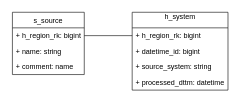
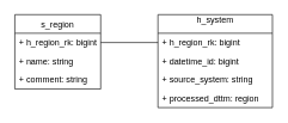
- <mxCell id="7" value="s_source" parent="1" style="swimlane;fontStyle=0;childLayout=stackLayout;horizontal=1;startSize=26;fillColor=none;horizontalStack=0;resizeParent=1;resizeParentMax=0;resizeLast=0;collapsible=1;marginBottom=0;" vertex="1"><mxGeometry as="geometry" y="20" x="20" width="120" height="104" /></mxCell>
+ <mxCell id="7" value="s_region" parent="1" style="swimlane;fontStyle=0;childLayout=stackLayout;horizontal=1;startSize=26;fillColor=none;horizontalStack=0;resizeParent=1;resizeParentMax=0;resizeLast=0;collapsible=1;marginBottom=0;" vertex="1"><mxGeometry as="geometry" y="20" x="20" width="120" height="104" /></mxCell>
- <mxCell id="10" value="+ comment: name" parent="7" style="text;strokeColor=none;fillColor=none;align=left;verticalAlign=top;spacingLeft=4;spacingRight=4;overflow=hidden;rotatable=0;points=[[0,0.5],[1,0.5]];portConstraint=eastwest;" vertex="1"><mxGeometry as="geometry" y="78" width="120" height="26" /></mxCell>
+ <mxCell id="10" value="+ comment: string" parent="7" style="text;strokeColor=none;fillColor=none;align=left;verticalAlign=top;spacingLeft=4;spacingRight=4;overflow=hidden;rotatable=0;points=[[0,0.5],[1,0.5]];portConstraint=eastwest;" vertex="1"><mxGeometry as="geometry" y="78" width="120" height="26" /></mxCell>
- <mxCell id="6" value="+ processed_dttm: datetime" parent="2" style="text;strokeColor=none;fillColor=none;align=left;verticalAlign=top;spacingLeft=4;spacingRight=4;overflow=hidden;rotatable=0;points=[[0,0.5],[1,0.5]];portConstraint=eastwest;" vertex="1"><mxGeometry as="geometry" y="104" width="160" height="26" /></mxCell>
+ <mxCell id="6" value="+ processed_dttm: region" parent="2" style="text;strokeColor=none;fillColor=none;align=left;verticalAlign=top;spacingLeft=4;spacingRight=4;overflow=hidden;rotatable=0;points=[[0,0.5],[1,0.5]];portConstraint=eastwest;" vertex="1"><mxGeometry as="geometry" y="104" width="160" height="26" /></mxCell>
